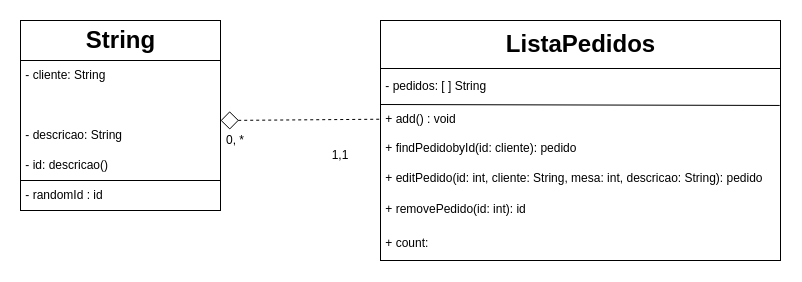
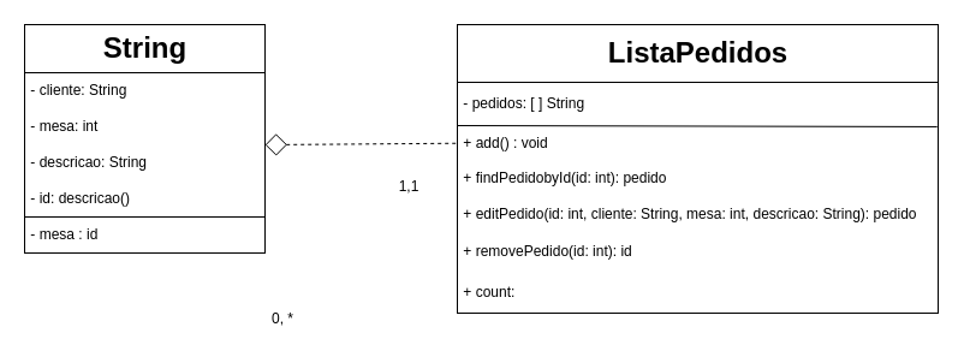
+ <mxCell id="7" value="&amp;nbsp;- mesa: int" style="text;html=1;strokeColor=none;fillColor=none;align=left;verticalAlign=middle;whiteSpace=wrap;rounded=0;" vertex="1" parent="2"><mxGeometry y="70" width="200" height="30" as="geometry" /></mxCell>
- <mxCell id="25" value="0, *" style="text;html=1;strokeColor=none;fillColor=none;align=center;verticalAlign=middle;whiteSpace=wrap;rounded=0;" vertex="1" parent="1"><mxGeometry x="220" y="130" width="30" height="20" as="geometry" /></mxCell>
+ <mxCell id="25" value="0, *" style="text;html=1;strokeColor=none;fillColor=none;align=center;verticalAlign=middle;whiteSpace=wrap;rounded=0;" vertex="1" parent="1"><mxGeometry x="220" y="255" width="30" height="20" as="geometry" /></mxCell>
- <mxCell id="19" value="&amp;nbsp;+ findPedidobyId(id: cliente): pedido" style="text;html=1;strokeColor=none;fillColor=none;align=left;verticalAlign=middle;whiteSpace=wrap;rounded=0;" vertex="1" parent="12"><mxGeometry y="109.997" width="400" height="36" as="geometry" /></mxCell>
+ <mxCell id="19" value="&amp;nbsp;+ findPedidobyId(id: int): pedido" style="text;html=1;strokeColor=none;fillColor=none;align=left;verticalAlign=middle;whiteSpace=wrap;rounded=0;" vertex="1" parent="12"><mxGeometry y="109.997" width="400" height="36" as="geometry" /></mxCell>
- <mxCell id="11" value="&amp;nbsp;- randomId : id" style="text;html=1;strokeColor=none;fillColor=none;align=left;verticalAlign=middle;whiteSpace=wrap;rounded=0;" vertex="1" parent="2"><mxGeometry y="160" width="200" height="30" as="geometry" /></mxCell>
+ <mxCell id="11" value="&amp;nbsp;- mesa : id" style="text;html=1;strokeColor=none;fillColor=none;align=left;verticalAlign=middle;whiteSpace=wrap;rounded=0;" vertex="1" parent="2"><mxGeometry y="160" width="200" height="30" as="geometry" /></mxCell>
